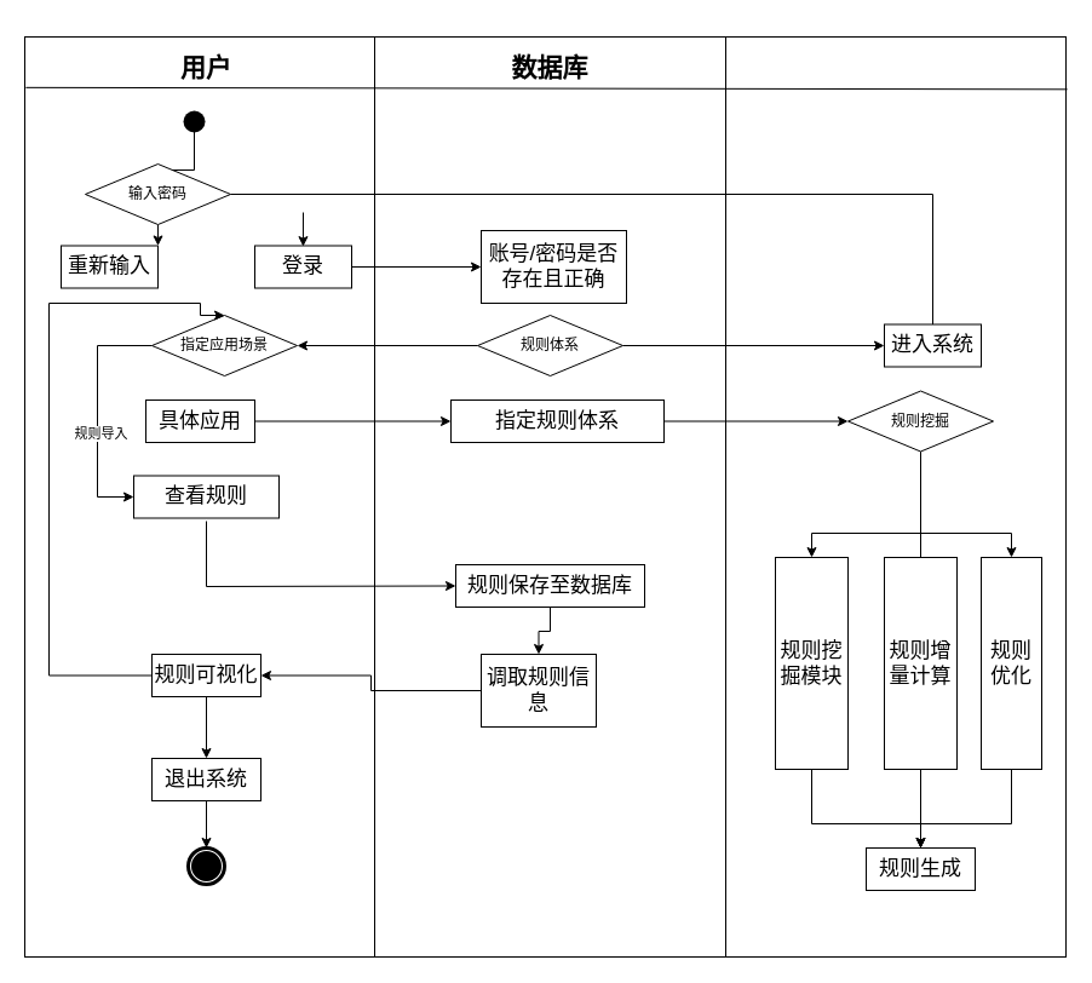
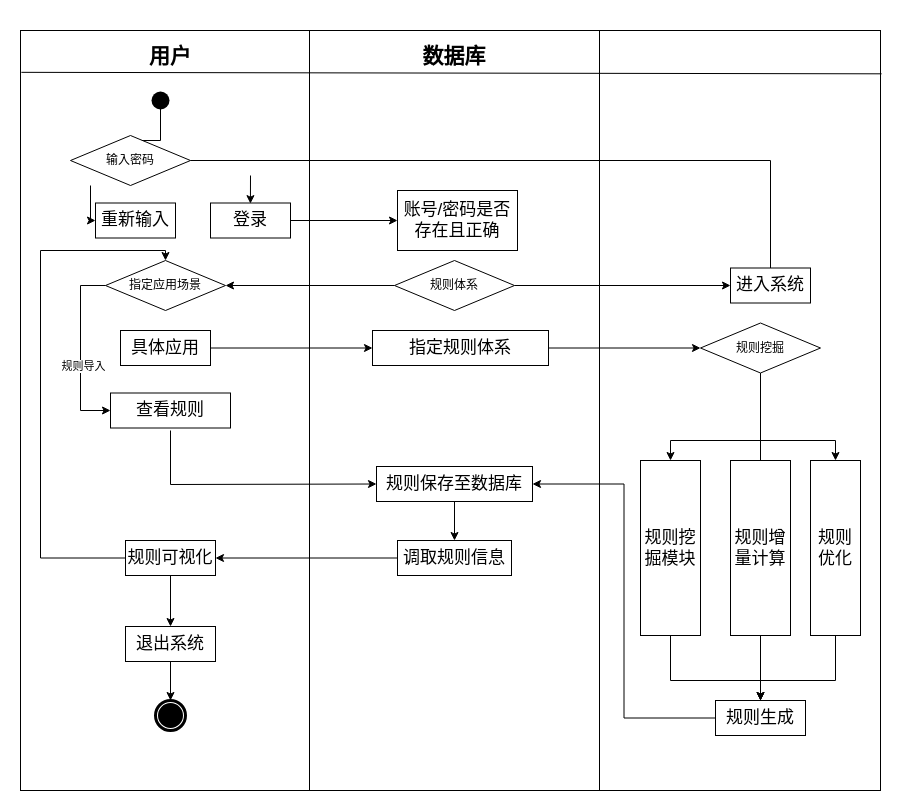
- <mxCell id="22" value="重新输入" style="rounded=0;whiteSpace=wrap;html=1;strokeColor=#000000;strokeWidth=1;fontSize=17;" parent="1" vertex="1"><mxGeometry x="50" y="202.5" width="80" height="35" as="geometry" /></mxCell>
+ <mxCell id="22" value="重新输入" style="rounded=0;whiteSpace=wrap;html=1;strokeColor=#000000;strokeWidth=1;fontSize=17;" parent="1" vertex="1"><mxGeometry x="95" y="202.5" width="80" height="35" as="geometry" /></mxCell>
- <mxCell id="9" value="指定应用场景" style="strokeWidth=1;html=1;shape=mxgraph.flowchart.decision;whiteSpace=wrap;" parent="1" vertex="1"><mxGeometry x="125" y="260" width="120" height="50" as="geometry" /></mxCell>
+ <mxCell id="9" value="指定应用场景" style="strokeWidth=1;html=1;shape=mxgraph.flowchart.decision;whiteSpace=wrap;" parent="1" vertex="1"><mxGeometry x="105" y="260" width="120" height="50" as="geometry" /></mxCell>
- <mxCell id="39" value="调取规则信息" style="rounded=0;whiteSpace=wrap;html=1;strokeColor=#000000;strokeWidth=1;fontSize=17;" parent="1" vertex="1"><mxGeometry x="397" y="540" width="95" height="60" as="geometry" /></mxCell>
+ <mxCell id="39" value="调取规则信息" style="rounded=0;whiteSpace=wrap;html=1;strokeColor=#000000;strokeWidth=1;fontSize=17;" parent="1" vertex="1"><mxGeometry x="397" y="540" width="114" height="35" as="geometry" /></mxCell>
+ <mxCell id="50" style="edgeStyle=orthogonalEdgeStyle;rounded=0;orthogonalLoop=1;jettySize=auto;html=1;entryX=1;entryY=0.5;entryDx=0;entryDy=0;fontSize=21;startArrow=none;startFill=0;endArrow=classic;endFill=1;" parent="1" source="51" target="37" edge="1"><mxGeometry relative="1" as="geometry" /></mxCell>
